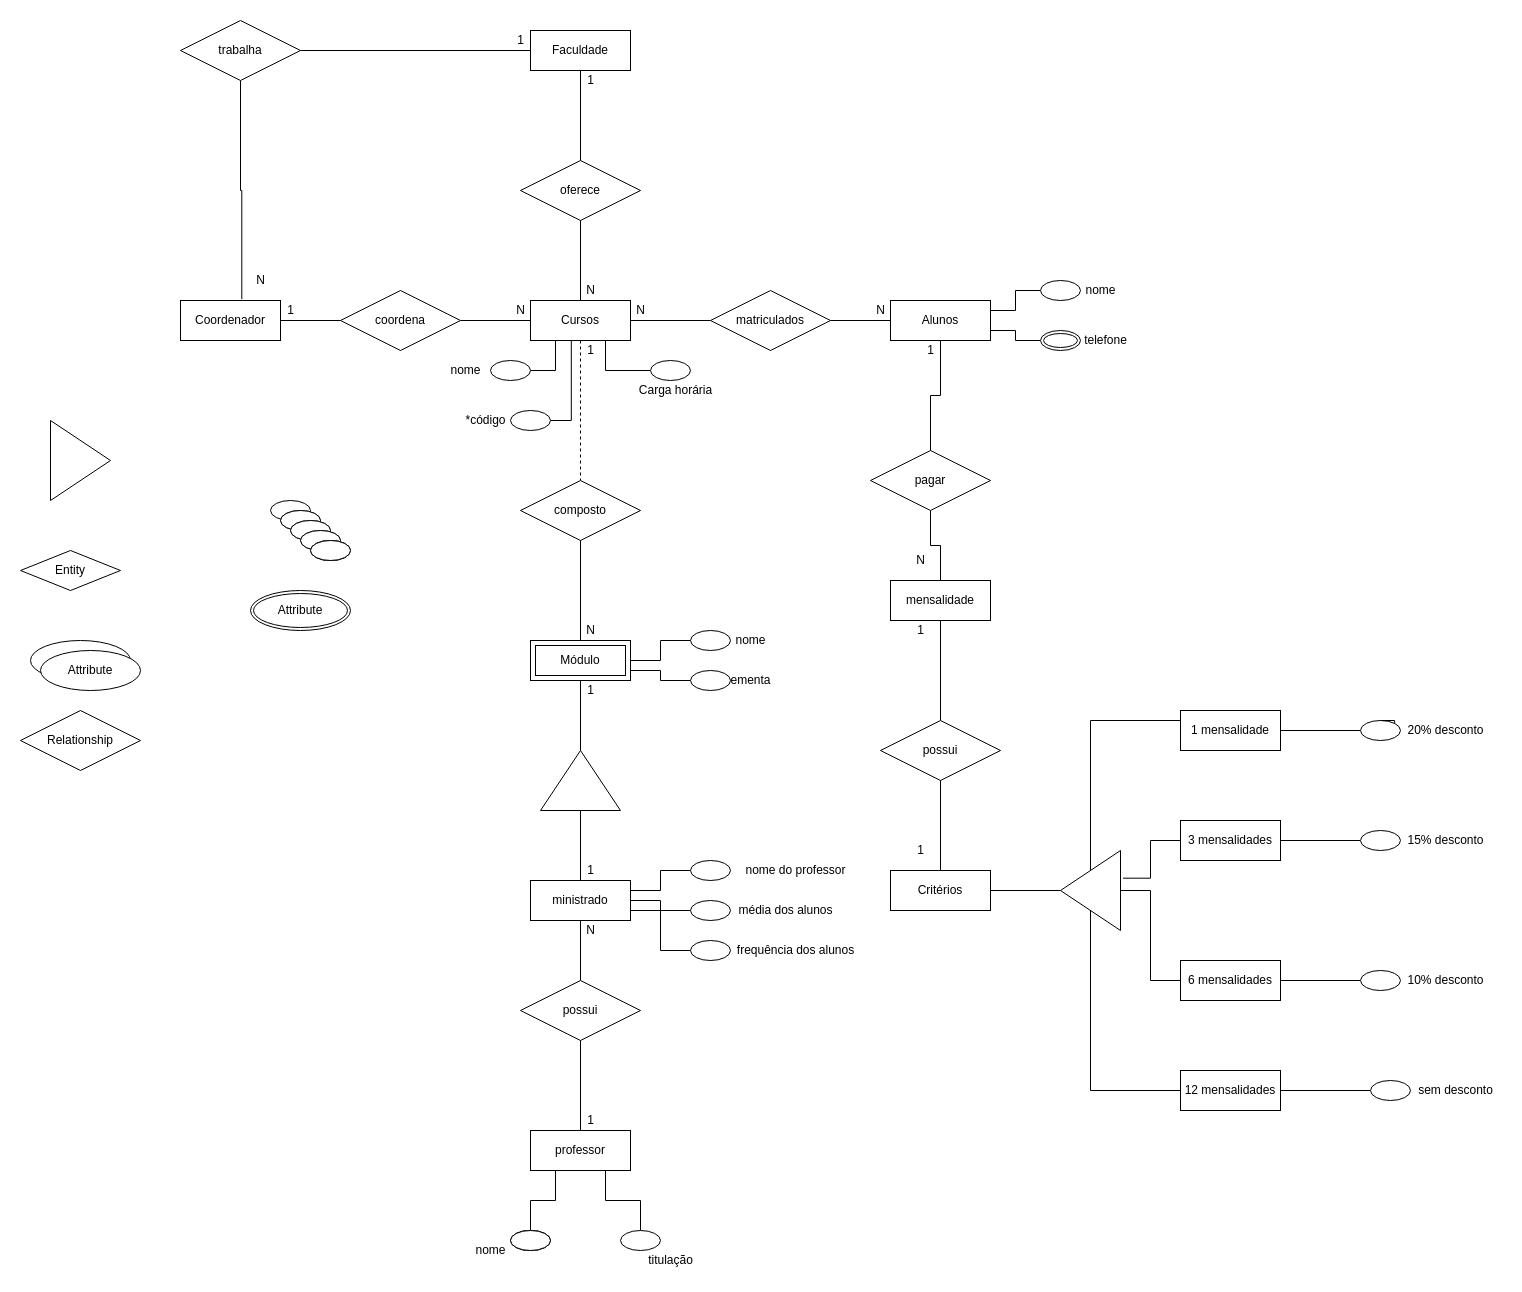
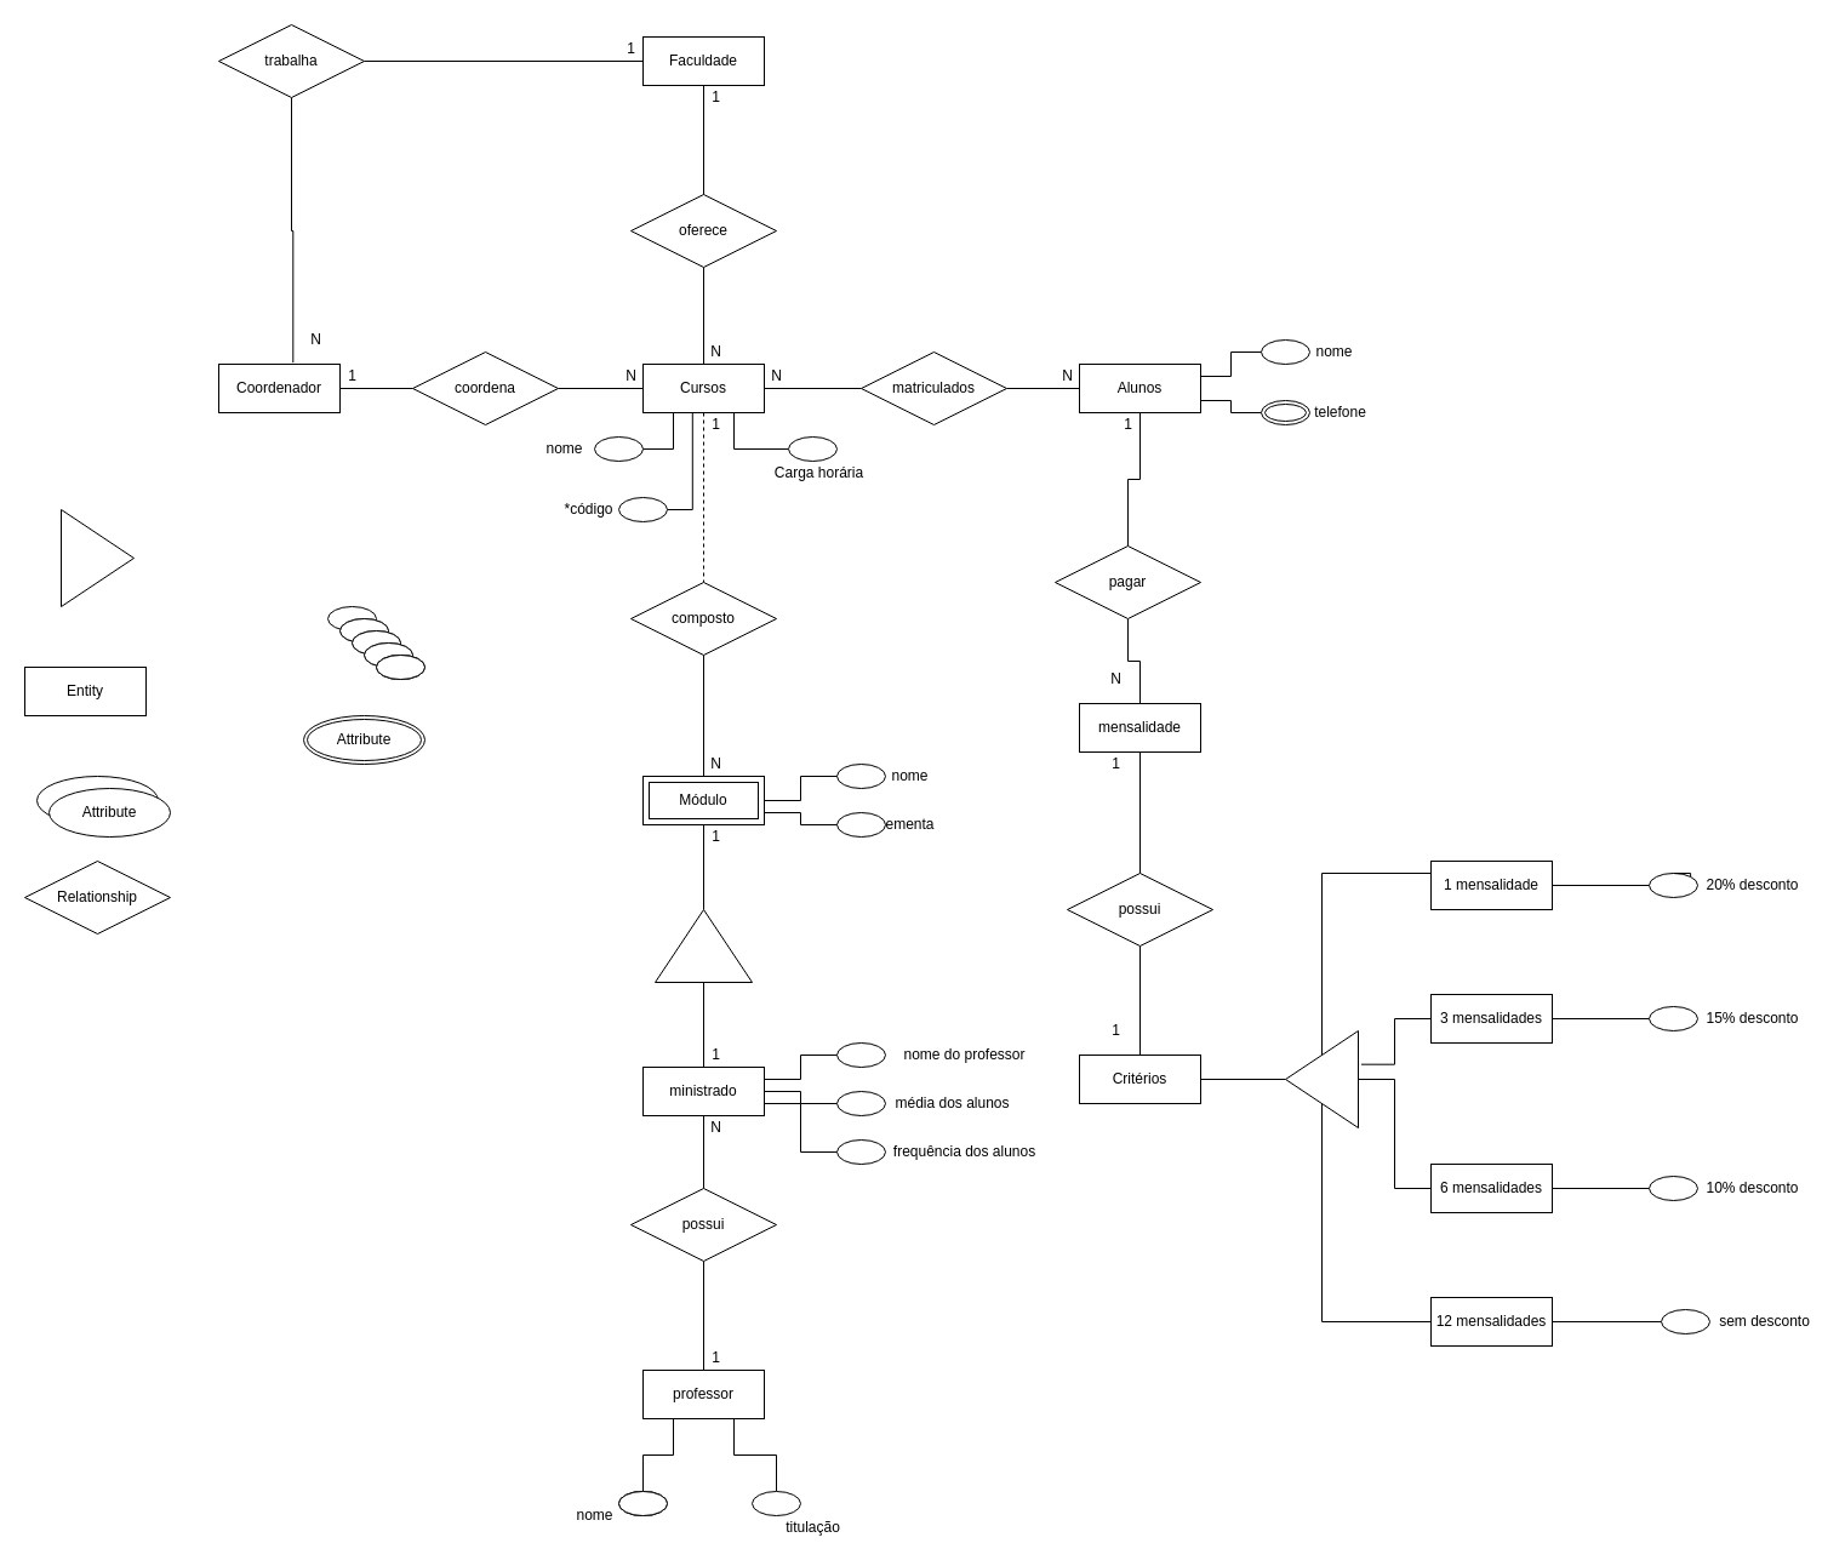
- <mxCell id="3" value="Entity" style="rhombus;whiteSpace=wrap;html=1;align=center;" parent="1" vertex="1"><mxGeometry x="20" y="550" width="100" height="40" as="geometry" /></mxCell>
+ <mxCell id="3" value="Entity" style="whiteSpace=wrap;html=1;align=center;" parent="1" vertex="1"><mxGeometry x="20" y="550" width="100" height="40" as="geometry" /></mxCell>
